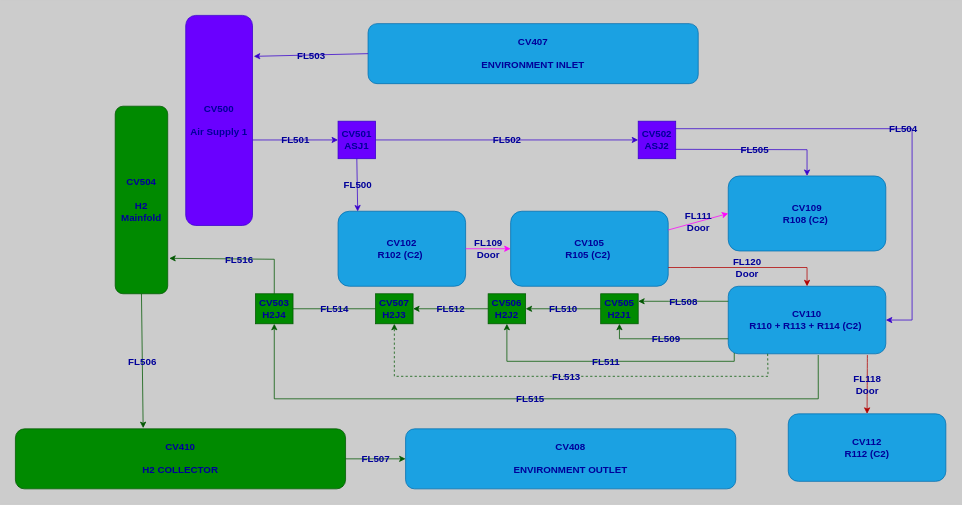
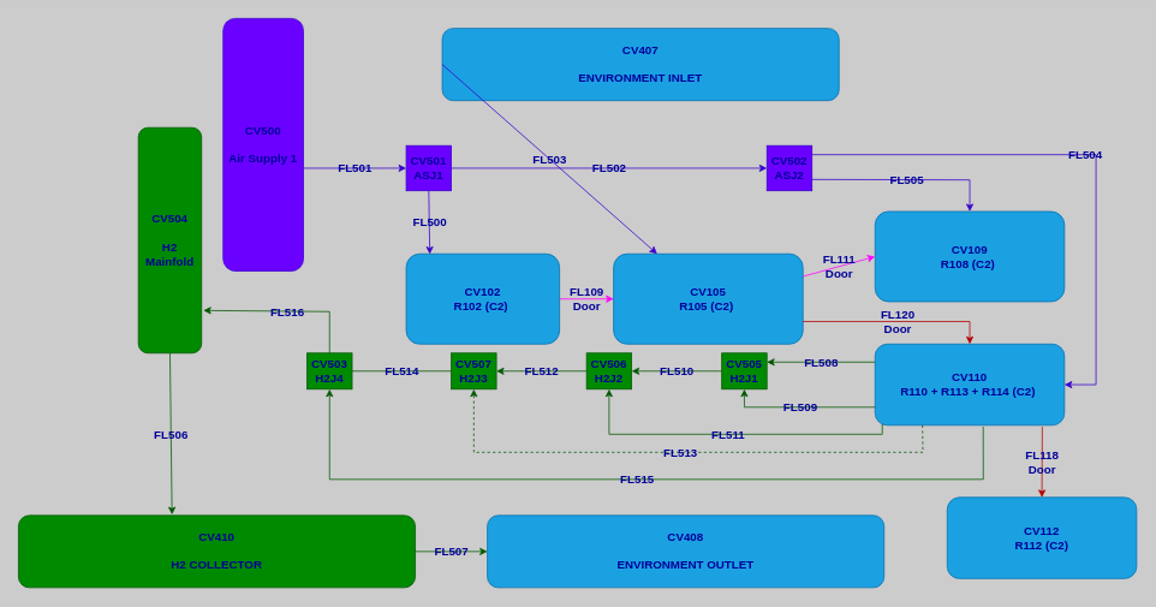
- <mxCell id="18" value="FL503" style="endArrow=classic;rounded=0;fontSize=13;exitX=0;exitY=0.5;exitDx=0;exitDy=0;entryX=1.019;entryY=0.195;entryDx=0;entryDy=0;entryPerimeter=0;fillColor=#6a00ff;strokeColor=#3700CC;align=center;fontColor=#000099;html=1;labelBackgroundColor=none;fontStyle=1" edge="1" parent="1" source="17" target="6"><mxGeometry width="50" height="50" relative="1" as="geometry"><mxPoint x="730" y="501" as="sourcePoint" /><mxPoint x="780" y="451" as="targetPoint" /></mxGeometry></mxCell>
+ <mxCell id="18" value="FL503" style="endArrow=classic;rounded=0;fontSize=13;exitX=0;exitY=0.5;exitDx=0;exitDy=0;fillColor=#6a00ff;strokeColor=#3700CC;align=center;fontColor=#000099;html=1;labelBackgroundColor=none;fontStyle=1;" edge="1" parent="1" source="17" target="3"><mxGeometry width="50" height="50" relative="1" as="geometry"><mxPoint x="730" y="501" as="sourcePoint" /><mxPoint x="780" y="451" as="targetPoint" /></mxGeometry></mxCell>
